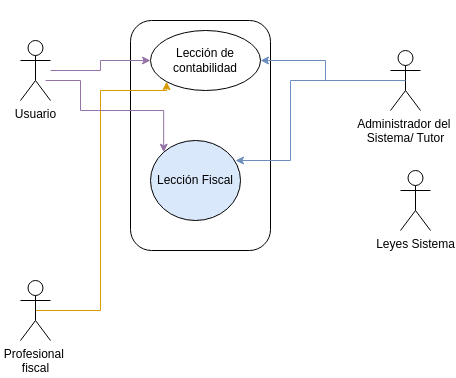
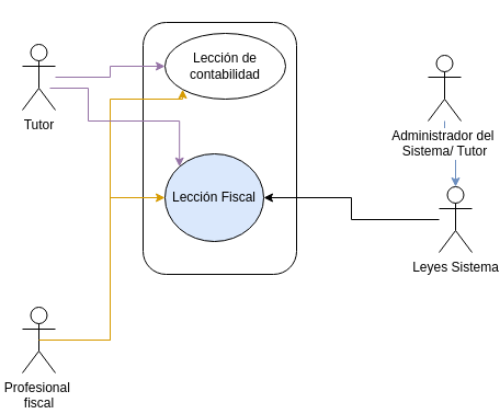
- <mxCell id="9" value="" style="edgeStyle=orthogonalEdgeStyle;rounded=0;orthogonalLoop=1;jettySize=auto;html=1;fillColor=#dae8fc;strokeColor=#6c8ebf;" parent="1" source="10" target="3" edge="1"><mxGeometry relative="1" as="geometry" /></mxCell>
+ <mxCell id="9" value="" style="edgeStyle=orthogonalEdgeStyle;rounded=0;orthogonalLoop=1;jettySize=auto;html=1;fillColor=#dae8fc;strokeColor=#6c8ebf;" parent="1" source="10" target="15" edge="1"><mxGeometry relative="1" as="geometry" /></mxCell>
- <mxCell id="6" value="Usuario" style="shape=umlActor;verticalLabelPosition=bottom;labelBackgroundColor=#ffffff;verticalAlign=top;html=1;outlineConnect=0;fillColor=none;" parent="1" vertex="1"><mxGeometry x="20" y="40" width="30" height="60" as="geometry" /></mxCell>
+ <mxCell id="6" value="Tutor" style="shape=umlActor;verticalLabelPosition=bottom;labelBackgroundColor=#ffffff;verticalAlign=top;html=1;outlineConnect=0;fillColor=none;" parent="1" vertex="1"><mxGeometry x="20" y="40" width="30" height="60" as="geometry" /></mxCell>
- <mxCell id="12" value="" style="edgeStyle=orthogonalEdgeStyle;rounded=0;orthogonalLoop=1;jettySize=auto;html=1;entryX=0.944;entryY=0.25;entryDx=0;entryDy=0;entryPerimeter=0;exitX=0.5;exitY=0.5;exitDx=0;exitDy=0;exitPerimeter=0;fillColor=#dae8fc;strokeColor=#6c8ebf;" parent="1" source="10" target="4" edge="1"><mxGeometry relative="1" as="geometry"><mxPoint x="370" y="90" as="sourcePoint" /><mxPoint x="250" y="75" as="targetPoint" /><Array as="points"><mxPoint x="290" y="80" /><mxPoint x="290" y="160" /></Array></mxGeometry></mxCell>
+ <mxCell id="11" value="" style="edgeStyle=orthogonalEdgeStyle;rounded=0;orthogonalLoop=1;jettySize=auto;html=1;entryX=0;entryY=0.5;entryDx=0;entryDy=0;exitX=0.5;exitY=0.5;exitDx=0;exitDy=0;exitPerimeter=0;fillColor=#ffe6cc;strokeColor=#d79b00;" parent="1" source="8" target="4" edge="1"><mxGeometry relative="1" as="geometry"><mxPoint x="55" y="310" as="sourcePoint" /><mxPoint x="160" y="255" as="targetPoint" /></mxGeometry></mxCell>
+ <mxCell id="14" value="" style="edgeStyle=orthogonalEdgeStyle;rounded=0;orthogonalLoop=1;jettySize=auto;html=1;entryX=1;entryY=0.5;entryDx=0;entryDy=0;" edge="1" parent="1" source="15" target="4"><mxGeometry relative="1" as="geometry"><mxPoint x="320" y="200" as="targetPoint" /></mxGeometry></mxCell>
